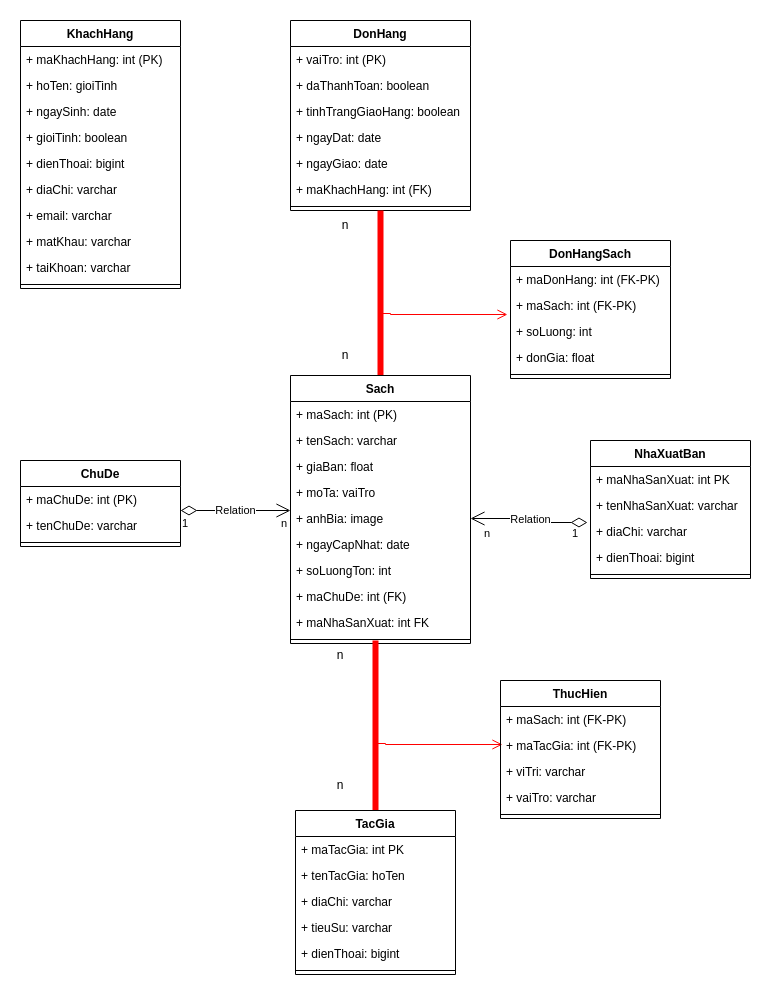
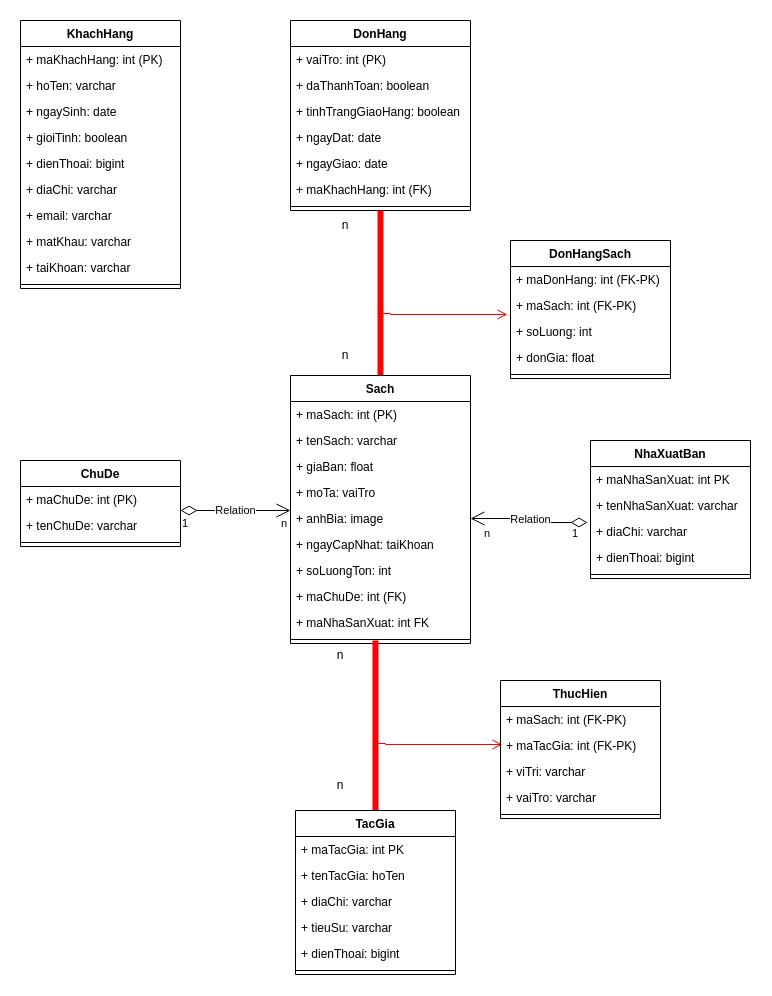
- <mxCell id="4" value="+ hoTen: gioiTinh" style="text;strokeColor=none;fillColor=none;align=left;verticalAlign=top;spacingLeft=4;spacingRight=4;overflow=hidden;rotatable=0;points=[[0,0.5],[1,0.5]];portConstraint=eastwest;" vertex="1" parent="2"><mxGeometry y="52" width="160" height="26" as="geometry" /></mxCell>
+ <mxCell id="4" value="+ hoTen: varchar" style="text;strokeColor=none;fillColor=none;align=left;verticalAlign=top;spacingLeft=4;spacingRight=4;overflow=hidden;rotatable=0;points=[[0,0.5],[1,0.5]];portConstraint=eastwest;" vertex="1" parent="2"><mxGeometry y="52" width="160" height="26" as="geometry" /></mxCell>
- <mxCell id="37" value="+ ngayCapNhat: date" style="text;strokeColor=none;fillColor=none;align=left;verticalAlign=top;spacingLeft=4;spacingRight=4;overflow=hidden;rotatable=0;points=[[0,0.5],[1,0.5]];portConstraint=eastwest;" vertex="1" parent="31"><mxGeometry y="156" width="180" height="26" as="geometry" /></mxCell>
+ <mxCell id="37" value="+ ngayCapNhat: taiKhoan" style="text;strokeColor=none;fillColor=none;align=left;verticalAlign=top;spacingLeft=4;spacingRight=4;overflow=hidden;rotatable=0;points=[[0,0.5],[1,0.5]];portConstraint=eastwest;" vertex="1" parent="31"><mxGeometry y="156" width="180" height="26" as="geometry" /></mxCell>
